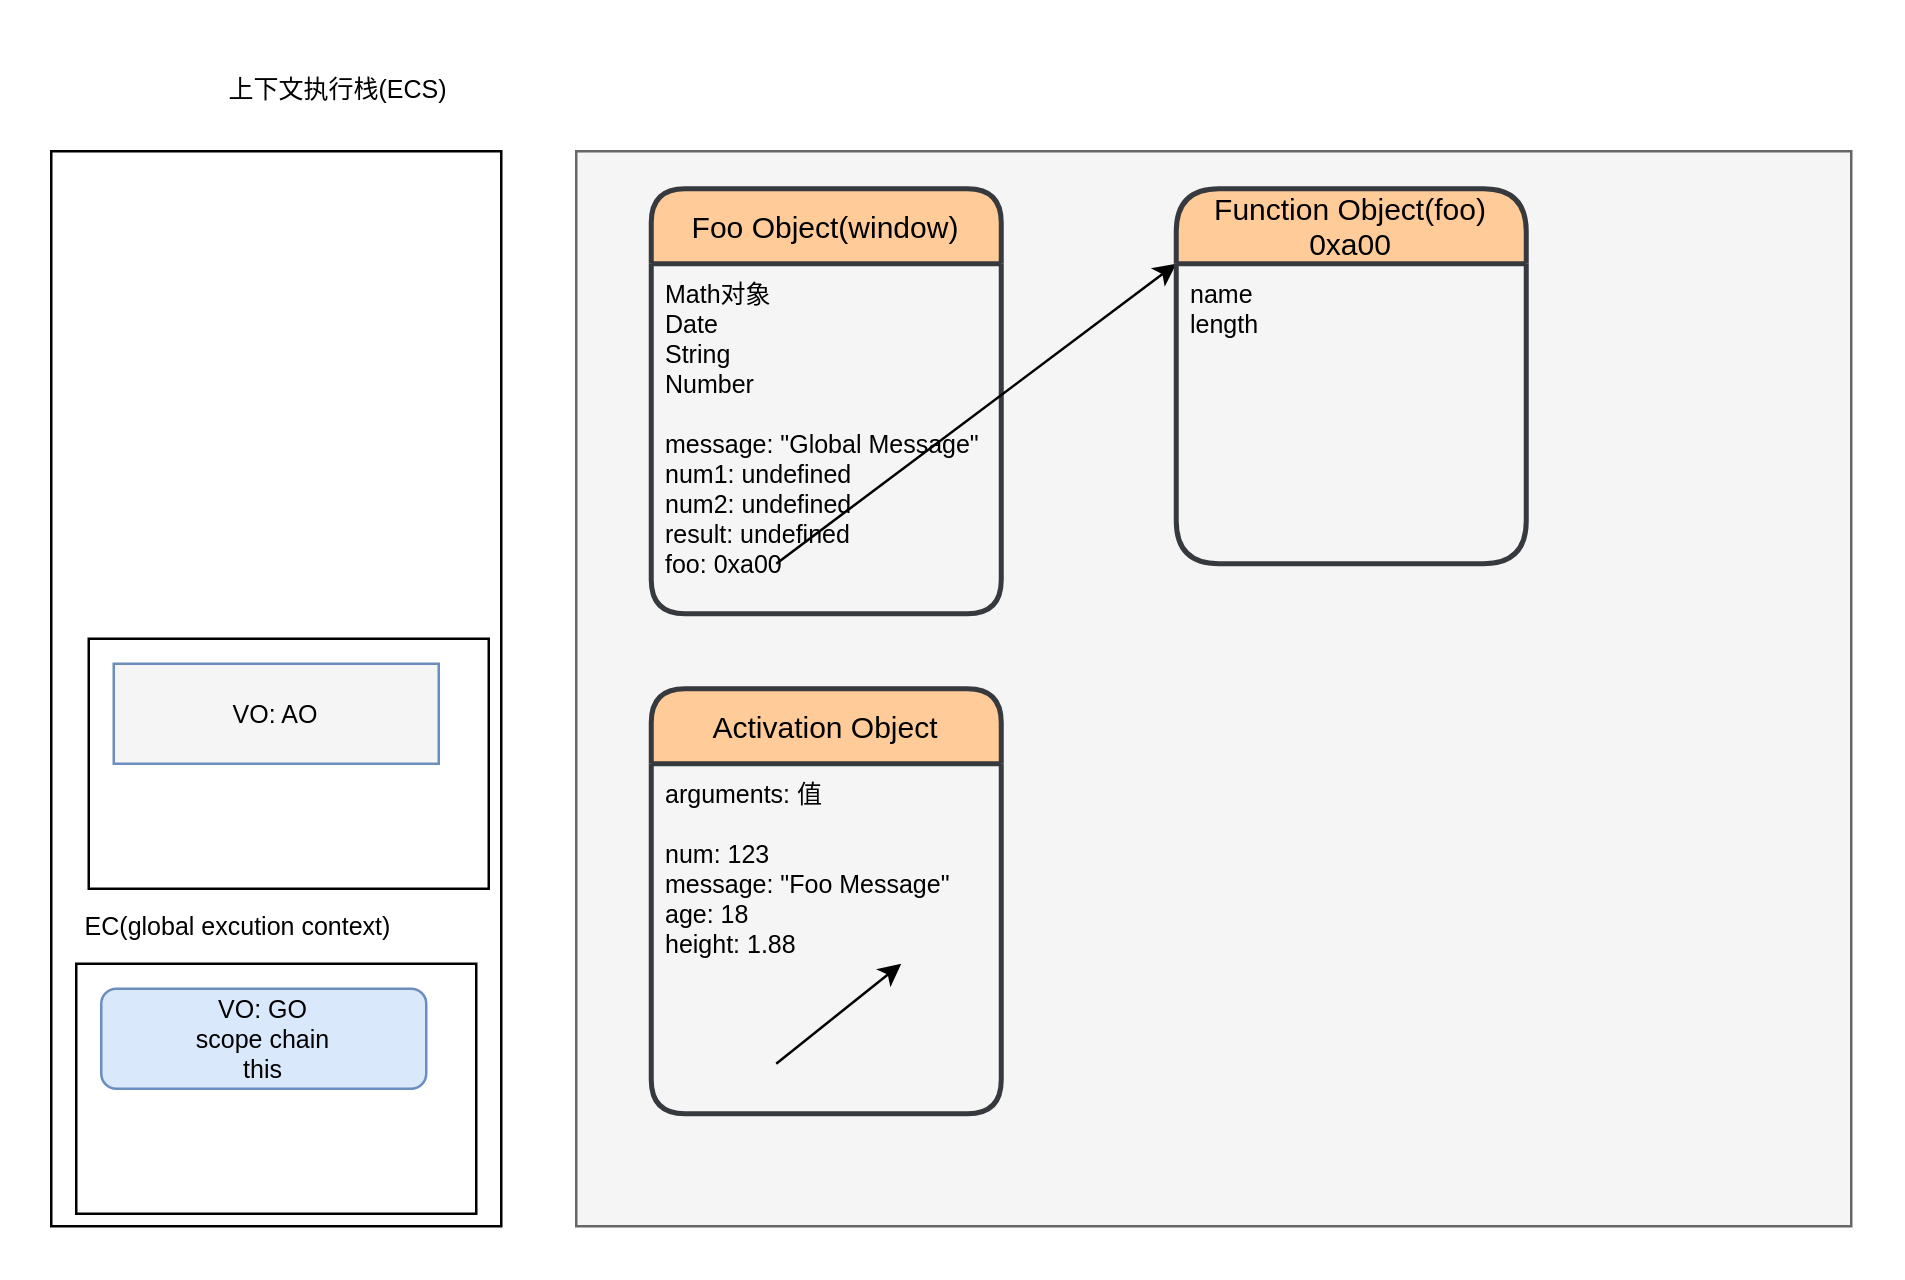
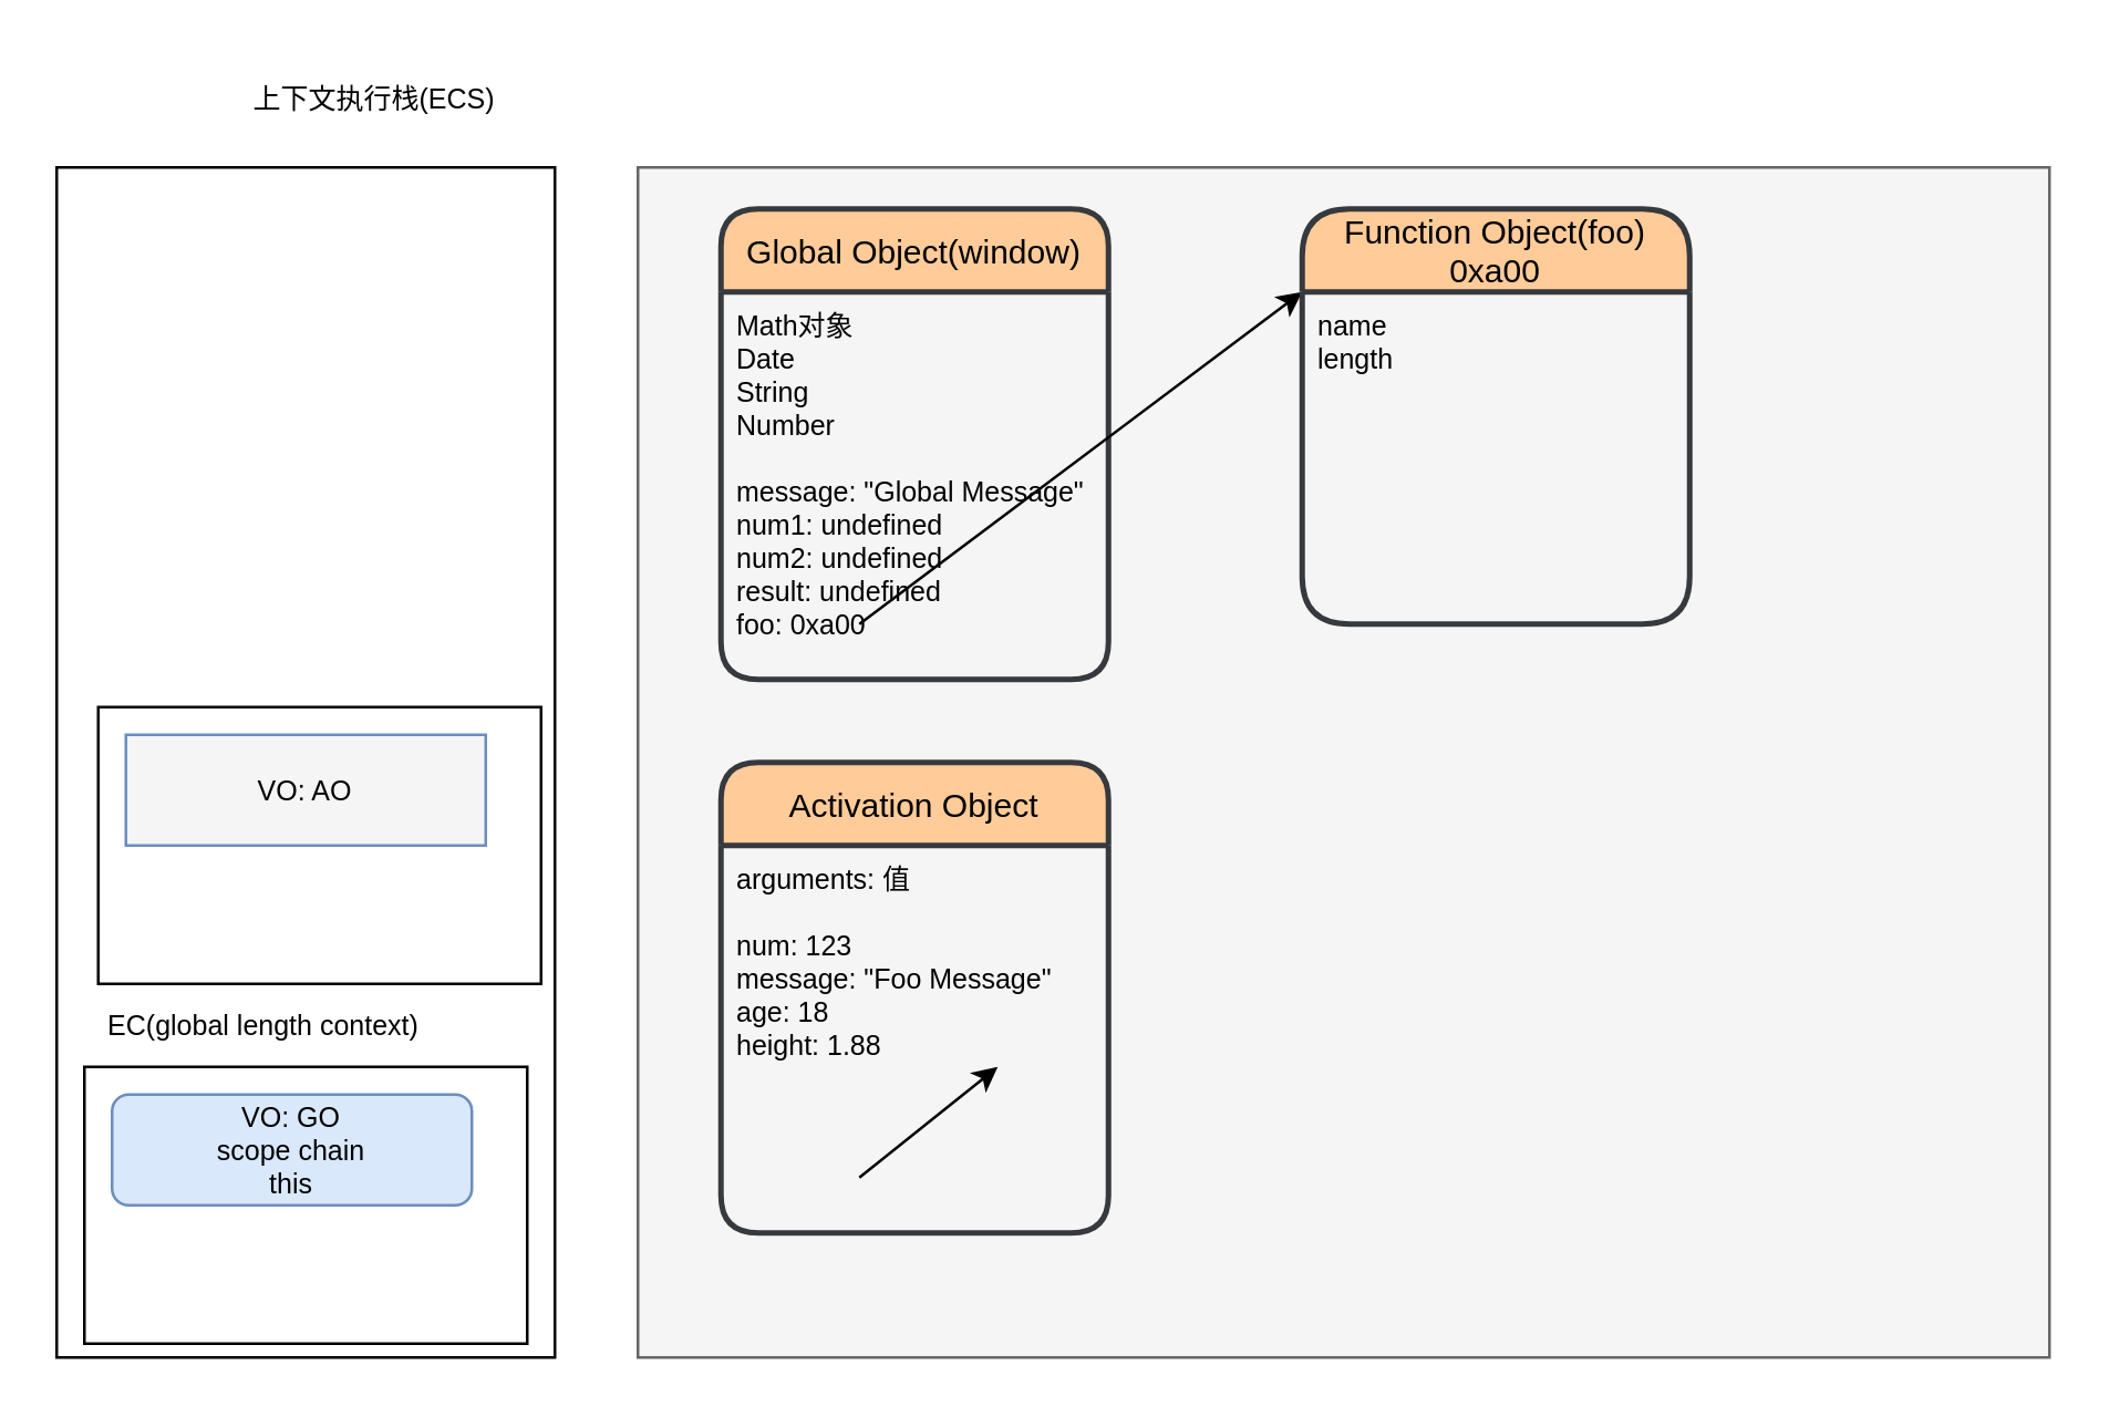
- <mxCell id="4" value="Foo Object(window)" style="swimlane;childLayout=stackLayout;horizontal=1;startSize=30;horizontalStack=0;rounded=1;fontSize=12;fontStyle=0;strokeWidth=2;resizeParent=0;resizeLast=1;shadow=0;dashed=0;align=center;fillColor=#ffcc99;strokeColor=#36393d;" parent="1" vertex="1"><mxGeometry x="260" y="75" width="140" height="170" as="geometry" /></mxCell>
+ <mxCell id="4" value="Global Object(window)" style="swimlane;childLayout=stackLayout;horizontal=1;startSize=30;horizontalStack=0;rounded=1;fontSize=12;fontStyle=0;strokeWidth=2;resizeParent=0;resizeLast=1;shadow=0;dashed=0;align=center;fillColor=#ffcc99;strokeColor=#36393d;" parent="1" vertex="1"><mxGeometry x="260" y="75" width="140" height="170" as="geometry" /></mxCell>
- <mxCell id="9" value="EC(global excution context)" style="text;html=1;strokeColor=none;fillColor=none;align=center;verticalAlign=middle;whiteSpace=wrap;rounded=0;fontSize=10;" parent="1" vertex="1"><mxGeometry x="30" y="355" width="130" height="30" as="geometry" /></mxCell>
+ <mxCell id="9" value="EC(global length context)" style="text;html=1;strokeColor=none;fillColor=none;align=center;verticalAlign=middle;whiteSpace=wrap;rounded=0;fontSize=10;" parent="1" vertex="1"><mxGeometry x="30" y="355" width="130" height="30" as="geometry" /></mxCell>
